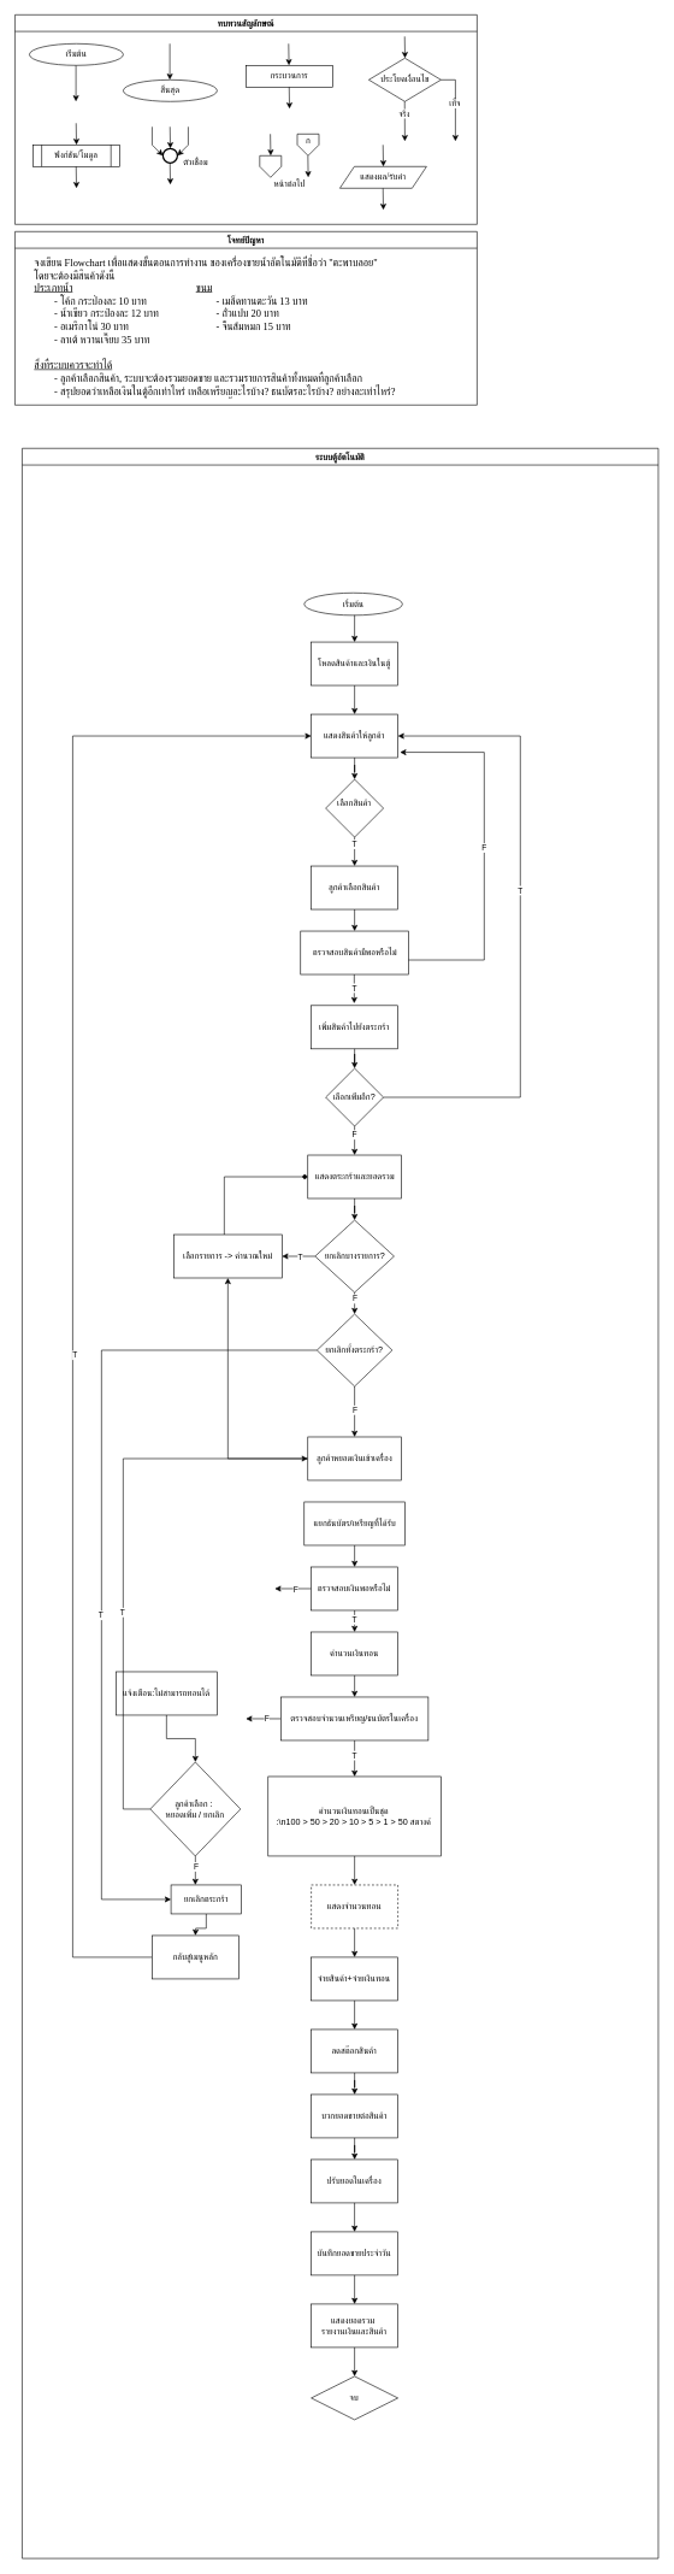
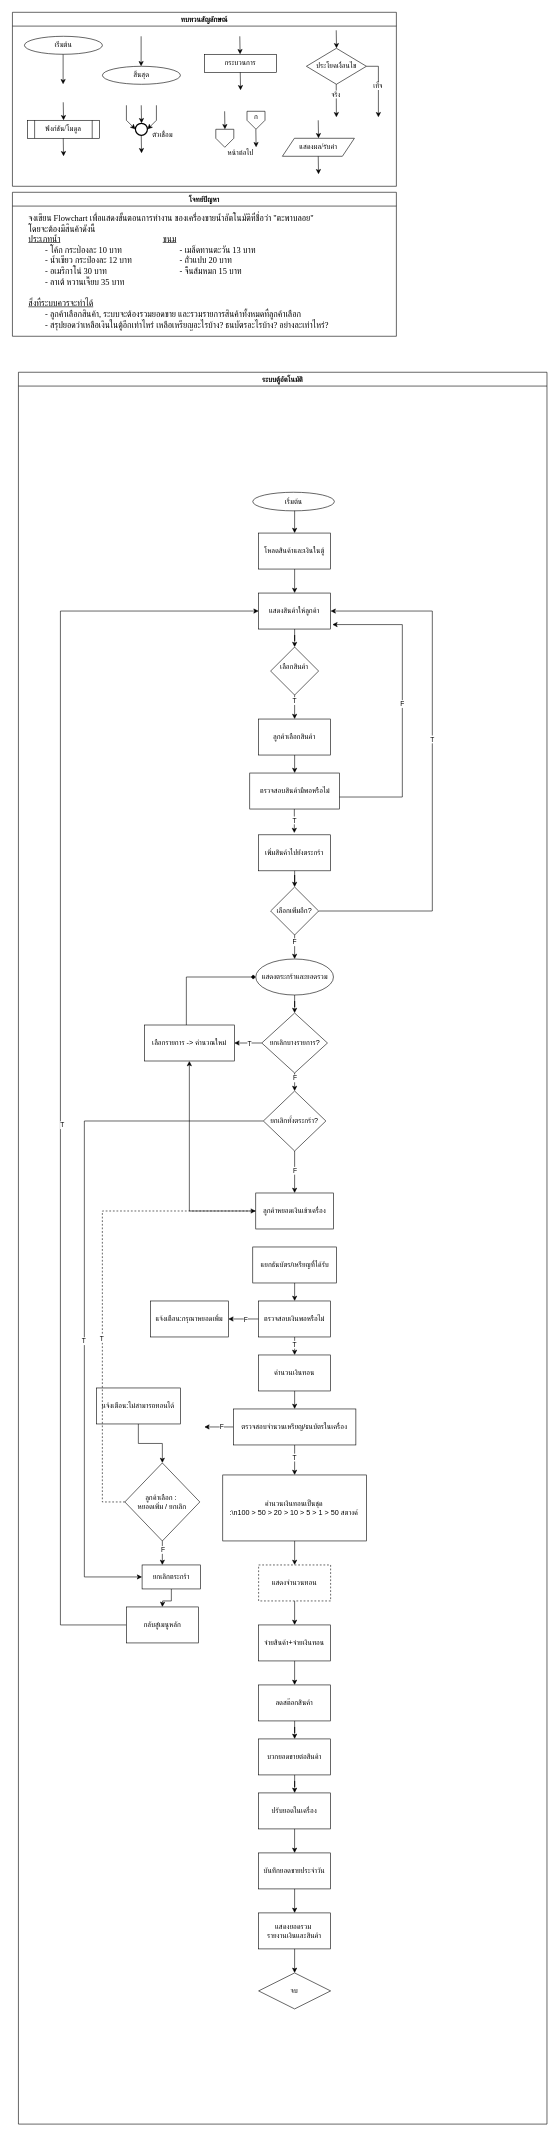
- <mxCell id="58" value="แสดงตระกร้าและยอดรวม" style="rounded=0;whiteSpace=wrap;html=1;" vertex="1" parent="36"><mxGeometry x="395.61" y="978" width="129.5" height="60" as="geometry" /></mxCell>
+ <mxCell id="58" value="แสดงตระกร้าและยอดรวม" style="ellipse;whiteSpace=wrap;html=1;" vertex="1" parent="36"><mxGeometry x="395.61" y="978" width="129.5" height="60" as="geometry" /></mxCell>
+ <mxCell id="83" value="แจ้งเตือน:กรุณาหยอดเพิ่ม" style="rounded=0;whiteSpace=wrap;html=1;" vertex="1" parent="36"><mxGeometry x="219.86" y="1548" width="130" height="60" as="geometry" /></mxCell>
- <mxCell id="94" style="edgeStyle=orthogonalEdgeStyle;rounded=0;orthogonalLoop=1;jettySize=auto;html=1;entryX=0;entryY=0.5;entryDx=0;entryDy=0;" edge="1" parent="36" source="96" target="74"><mxGeometry relative="1" as="geometry"><Array as="points"><mxPoint x="139.86" y="1883" /><mxPoint x="139.86" y="1398" /></Array></mxGeometry></mxCell>
+ <mxCell id="94" style="edgeStyle=orthogonalEdgeStyle;rounded=0;orthogonalLoop=1;jettySize=auto;html=1;entryX=0;entryY=0.5;entryDx=0;entryDy=0;dashed=1;" edge="1" parent="36" source="96" target="74"><mxGeometry relative="1" as="geometry"><Array as="points"><mxPoint x="139.86" y="1883" /><mxPoint x="139.86" y="1398" /></Array></mxGeometry></mxCell>
